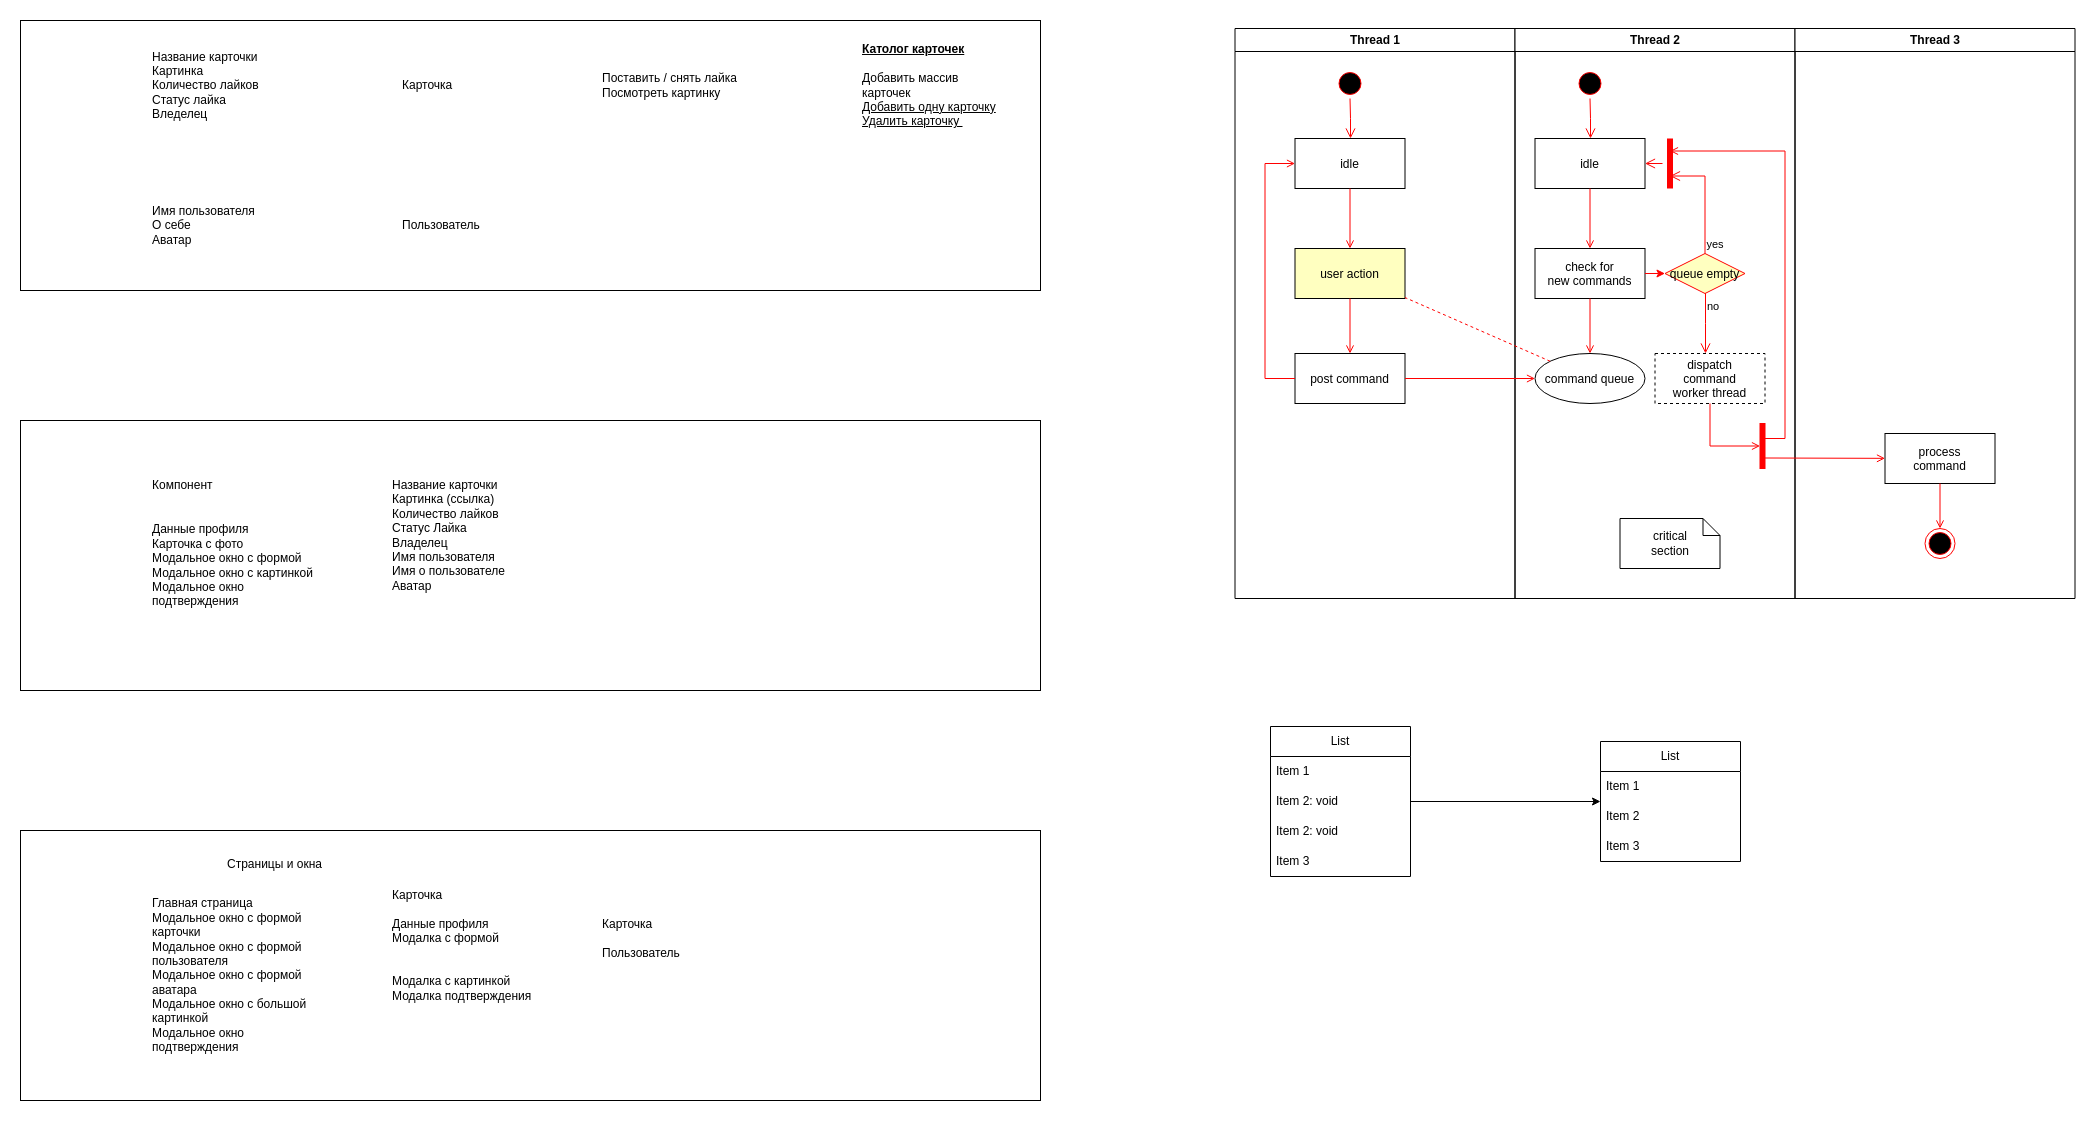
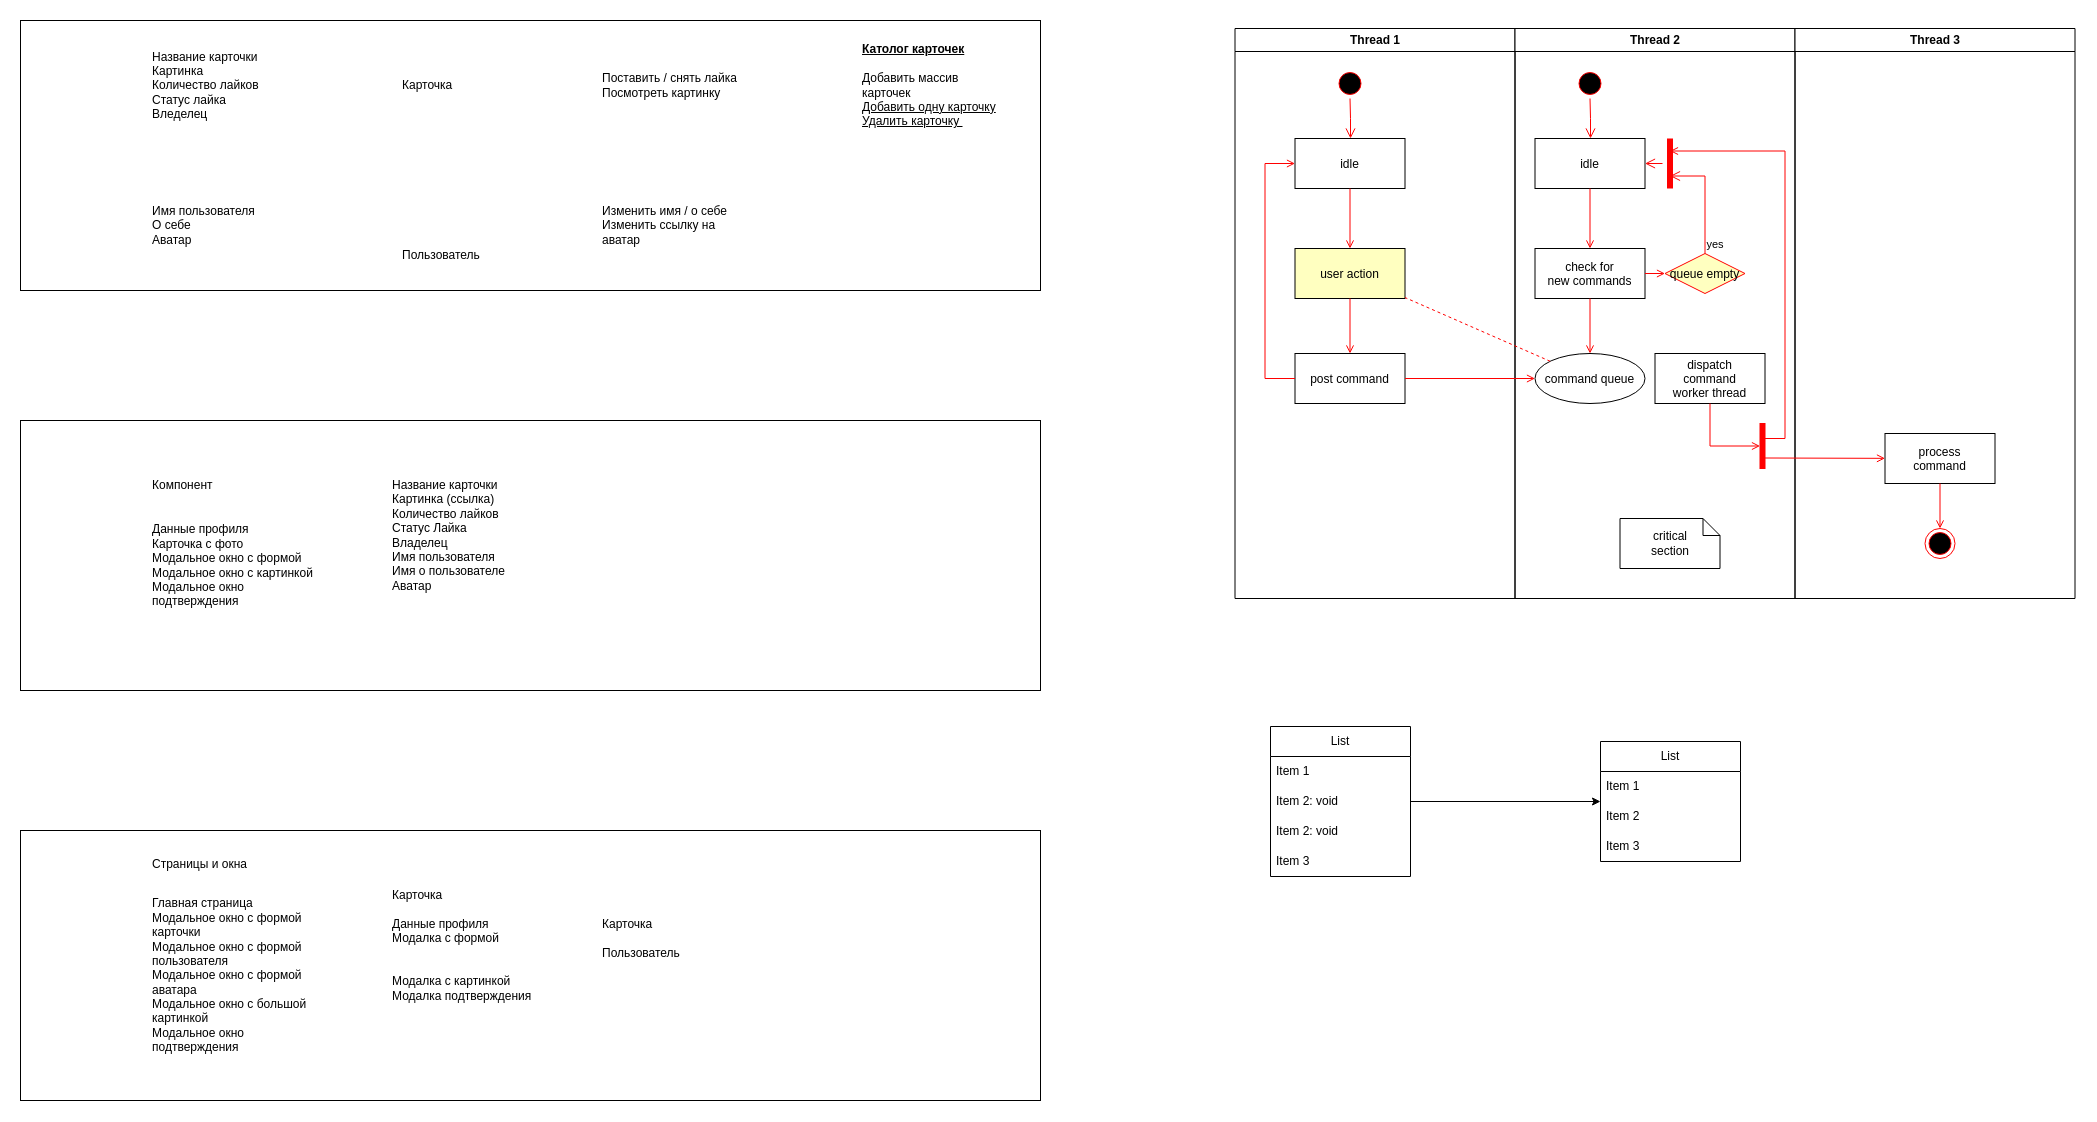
- <mxCell id="51" value="Пользователь" style="text;html=1;align=left;verticalAlign=middle;whiteSpace=wrap;rounded=0;" vertex="1" parent="1"><mxGeometry x="400" y="210" width="150" height="30" as="geometry" /></mxCell>
+ <mxCell id="51" value="Пользователь" style="text;html=1;align=left;verticalAlign=middle;whiteSpace=wrap;rounded=0;" vertex="1" parent="1"><mxGeometry x="400" y="240" width="150" height="30" as="geometry" /></mxCell>
+ <mxCell id="53" value="Изменить имя / о себе&lt;div&gt;Изменить ссылку на аватар&lt;/div&gt;" style="text;html=1;align=left;verticalAlign=middle;whiteSpace=wrap;rounded=0;" vertex="1" parent="1"><mxGeometry x="600" y="210" width="150" height="30" as="geometry" /></mxCell>
- <mxCell id="23" value="" style="endArrow=classic;strokeColor=#FF0000;endFill=1;rounded=0;" parent="12" source="16" target="20" edge="1"><mxGeometry relative="1" as="geometry" /></mxCell>
+ <mxCell id="23" value="" style="endArrow=open;strokeColor=#FF0000;endFill=1;rounded=0" parent="12" source="16" target="20" edge="1"><mxGeometry relative="1" as="geometry" /></mxCell>
- <mxCell id="22" value="no" style="edgeStyle=elbowEdgeStyle;elbow=horizontal;align=left;verticalAlign=top;endArrow=open;endSize=8;strokeColor=#FF0000;endFill=1;rounded=0" parent="12" source="20" target="26" edge="1"><mxGeometry x="-1" relative="1" as="geometry"><mxPoint x="190" y="305" as="targetPoint" /></mxGeometry></mxCell>
- <mxCell id="26" value="dispatch&#10;command&#10;worker thread" style="dashed=1;" parent="12" vertex="1"><mxGeometry x="140" y="325" width="110" height="50" as="geometry" /></mxCell>
+ <mxCell id="26" value="dispatch&#10;command&#10;worker thread" style="" parent="12" vertex="1"><mxGeometry x="140" y="325" width="110" height="50" as="geometry" /></mxCell>
- <mxCell id="60" value="Страницы и окна" style="text;html=1;align=left;verticalAlign=middle;whiteSpace=wrap;rounded=0;" vertex="1" parent="1"><mxGeometry x="225" y="849" width="150" height="30" as="geometry" /></mxCell>
+ <mxCell id="60" value="Страницы и окна" style="text;html=1;align=left;verticalAlign=middle;whiteSpace=wrap;rounded=0;" vertex="1" parent="1"><mxGeometry x="150" y="849" width="150" height="30" as="geometry" /></mxCell>
